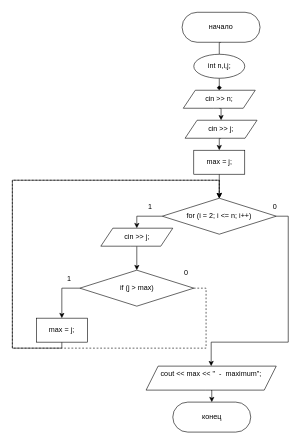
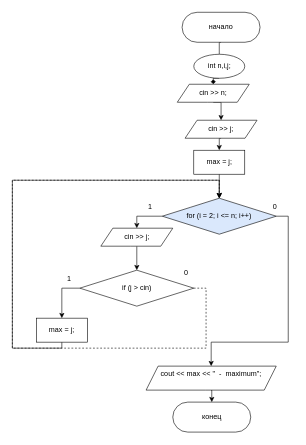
- <mxCell id="11" value="cin &amp;gt;&amp;gt; n;" style="shape=parallelogram;perimeter=parallelogramPerimeter;whiteSpace=wrap;html=1;fixedSize=1;rounded=1;arcSize=0;" vertex="1" parent="1"><mxGeometry x="305" y="150" width="120" height="30" as="geometry" /></mxCell>
+ <mxCell id="11" value="cin &amp;gt;&amp;gt; n;" style="shape=parallelogram;perimeter=parallelogramPerimeter;whiteSpace=wrap;html=1;fixedSize=1;rounded=1;arcSize=0;" vertex="1" parent="1"><mxGeometry x="295" y="140" width="120" height="30" as="geometry" /></mxCell>
- <mxCell id="8" value="for (i = 2; i &amp;lt;= n; i++)" style="rhombus;whiteSpace=wrap;html=1;rounded=1;arcSize=0;" vertex="1" parent="1"><mxGeometry x="270" y="330" width="190" height="60" as="geometry" /></mxCell>
+ <mxCell id="8" value="for (i = 2; i &amp;lt;= n; i++)" style="rhombus;whiteSpace=wrap;html=1;rounded=1;arcSize=0;fillColor=#dae8fc;" vertex="1" parent="1"><mxGeometry x="270" y="330" width="190" height="60" as="geometry" /></mxCell>
- <mxCell id="22" value="if (j &amp;gt; max)" style="rhombus;whiteSpace=wrap;html=1;rounded=1;arcSize=0;" vertex="1" parent="1"><mxGeometry x="132.5" y="450" width="190" height="60" as="geometry" /></mxCell>
+ <mxCell id="22" value="if (j &amp;gt; cin)" style="rhombus;whiteSpace=wrap;html=1;rounded=1;arcSize=0;" vertex="1" parent="1"><mxGeometry x="132.5" y="450" width="190" height="60" as="geometry" /></mxCell>
